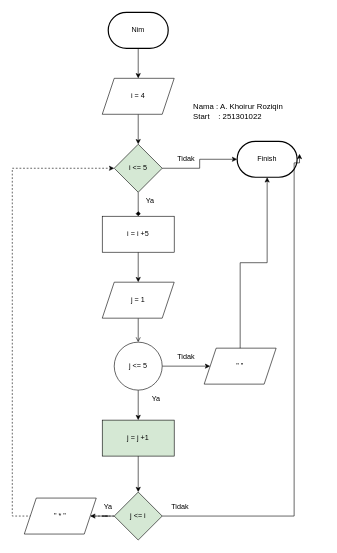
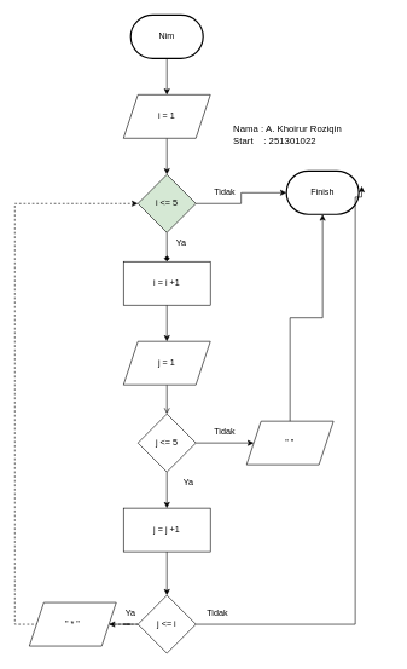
- <mxCell id="5" value="i = 4" style="shape=parallelogram;perimeter=parallelogramPerimeter;whiteSpace=wrap;html=1;fixedSize=1;" vertex="1" parent="1"><mxGeometry x="170" y="130" width="120" height="60" as="geometry" /></mxCell>
+ <mxCell id="5" value="i = 1" style="shape=parallelogram;perimeter=parallelogramPerimeter;whiteSpace=wrap;html=1;fixedSize=1;" vertex="1" parent="1"><mxGeometry x="170" y="130" width="120" height="60" as="geometry" /></mxCell>
- <mxCell id="11" value="i = i +5" style="rounded=0;whiteSpace=wrap;html=1;" vertex="1" parent="1"><mxGeometry x="170" y="360" width="120" height="60" as="geometry" /></mxCell>
+ <mxCell id="11" value="i = i +1" style="rounded=0;whiteSpace=wrap;html=1;" vertex="1" parent="1"><mxGeometry x="170" y="360" width="120" height="60" as="geometry" /></mxCell>
- <mxCell id="16" value="j &amp;lt;= 5" style="ellipse;whiteSpace=wrap;html=1;" vertex="1" parent="1"><mxGeometry x="190" y="570" width="80" height="80" as="geometry" /></mxCell>
+ <mxCell id="16" value="j &amp;lt;= 5" style="rhombus;whiteSpace=wrap;html=1;" vertex="1" parent="1"><mxGeometry x="190" y="570" width="80" height="80" as="geometry" /></mxCell>
- <mxCell id="20" value="j = j +1" style="rounded=0;whiteSpace=wrap;html=1;fillColor=#d5e8d4;" vertex="1" parent="1"><mxGeometry x="170" y="700" width="120" height="60" as="geometry" /></mxCell>
+ <mxCell id="20" value="j = j +1" style="rounded=0;whiteSpace=wrap;html=1;" vertex="1" parent="1"><mxGeometry x="170" y="700" width="120" height="60" as="geometry" /></mxCell>
- <mxCell id="23" value="j &amp;lt;= i" style="rhombus;whiteSpace=wrap;html=1;fillColor=#d5e8d4;" vertex="1" parent="1"><mxGeometry x="190" y="820" width="80" height="80" as="geometry" /></mxCell>
+ <mxCell id="23" value="j &amp;lt;= i" style="rhombus;whiteSpace=wrap;html=1;" vertex="1" parent="1"><mxGeometry x="190" y="820" width="80" height="80" as="geometry" /></mxCell>
